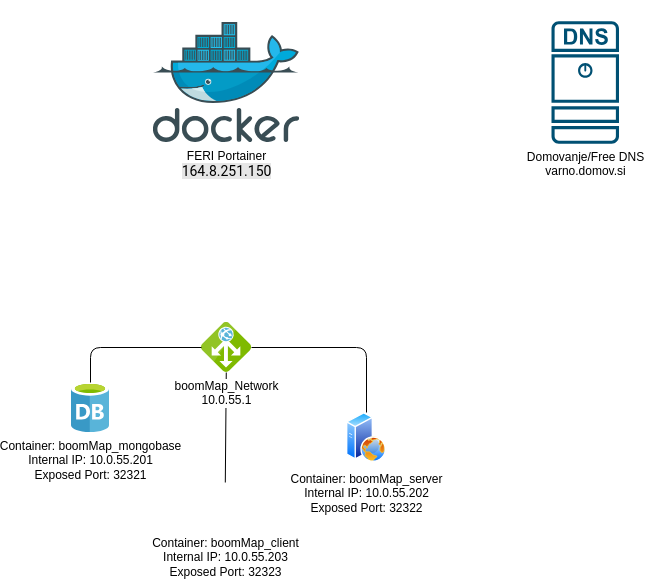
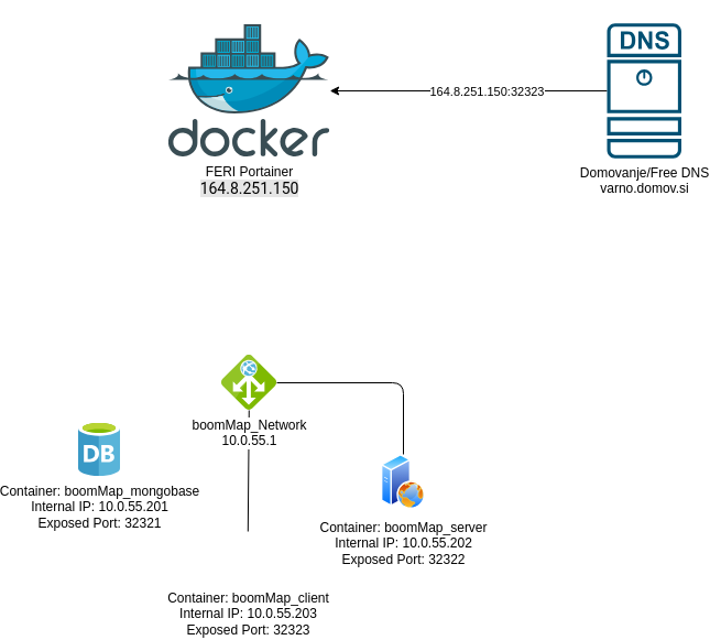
+ <mxCell id="10" style="edgeStyle=orthogonalEdgeStyle;rounded=0;orthogonalLoop=1;jettySize=auto;html=1;" edge="1" parent="1" source="12" target="3"><mxGeometry relative="1" as="geometry" /></mxCell>
+ <mxCell id="11" value="164.8.251.150:32323" style="edgeLabel;html=1;align=center;verticalAlign=middle;resizable=0;points=[];" vertex="1" connectable="0" parent="10"><mxGeometry x="-0.251" y="2" relative="1" as="geometry"><mxPoint x="-15.99" y="-1.9" as="offset" /></mxGeometry></mxCell>
- <mxCell id="6" value="" style="endArrow=none;html=1;" edge="1" parent="1" source="4" target="5"><mxGeometry width="50" height="50" relative="1" as="geometry"><mxPoint x="58" y="402" as="sourcePoint" /><mxPoint x="108" y="352" as="targetPoint" /><Array as="points"><mxPoint x="39" y="347" /></Array></mxGeometry></mxCell>
